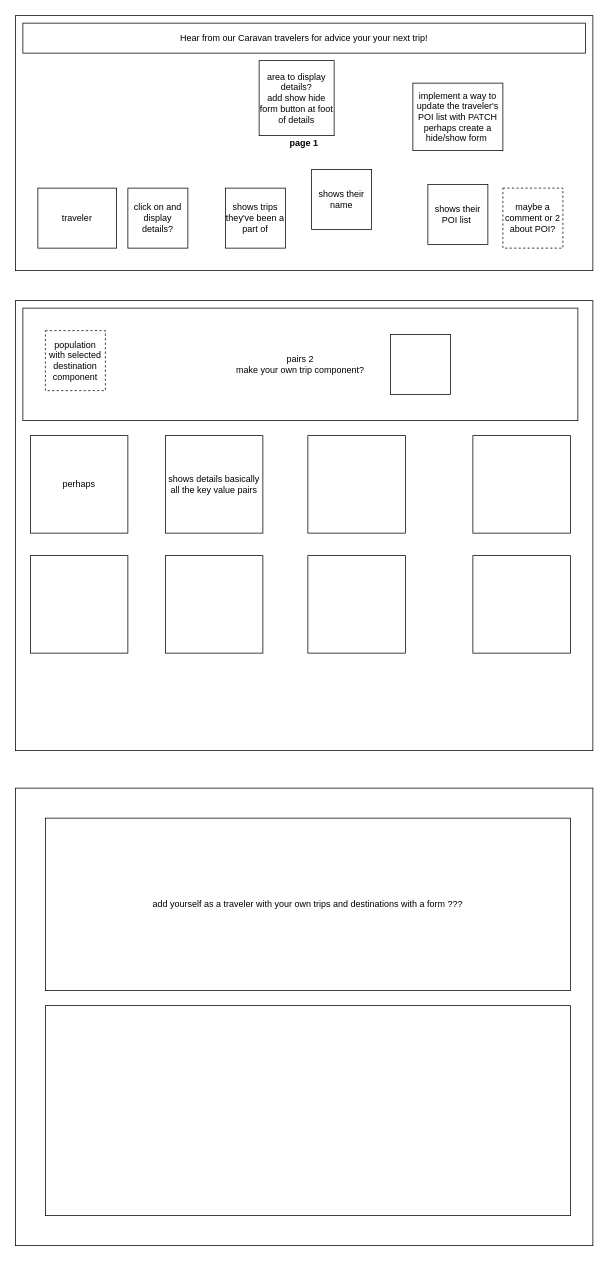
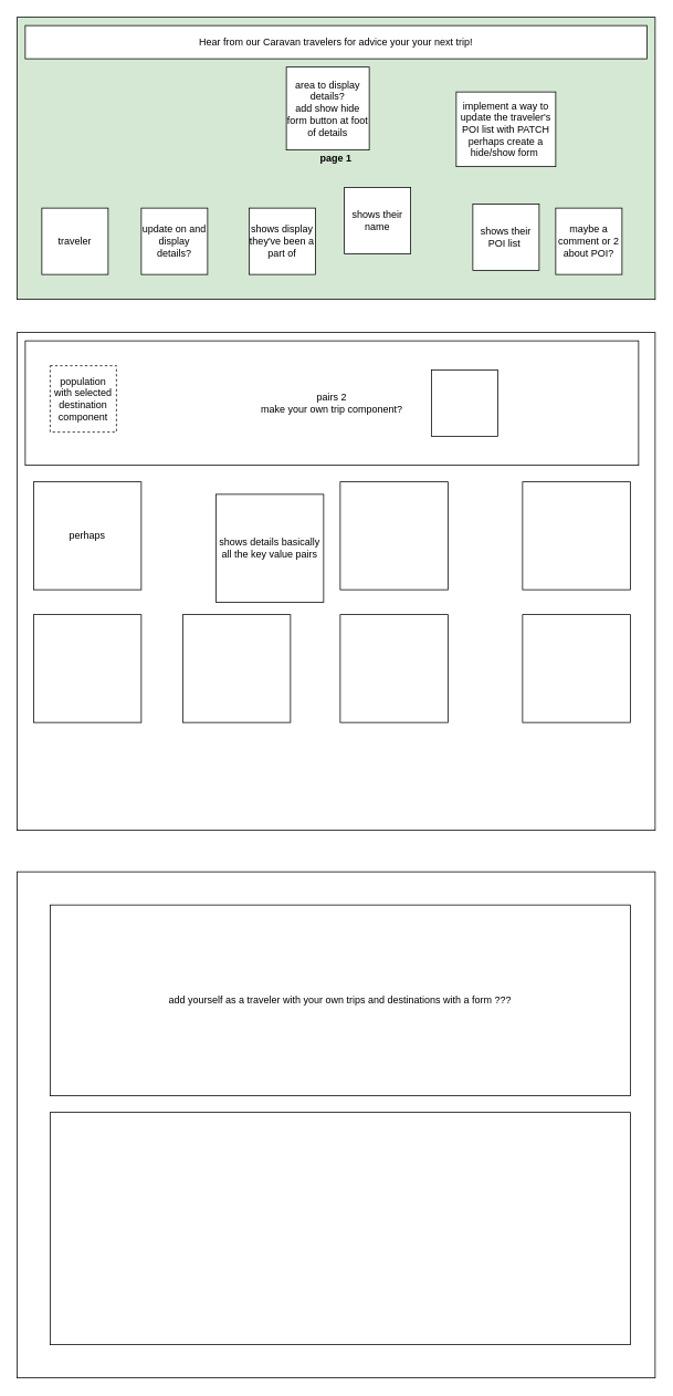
- <mxCell id="2" value="page 1" style="rounded=0;whiteSpace=wrap;html=1;fontStyle=1" vertex="1" parent="1"><mxGeometry x="20" y="20" width="770" height="340" as="geometry" /></mxCell>
+ <mxCell id="2" value="page 1" style="rounded=0;whiteSpace=wrap;html=1;fontStyle=1;fillColor=#d5e8d4;" vertex="1" parent="1"><mxGeometry x="20" y="20" width="770" height="340" as="geometry" /></mxCell>
- <mxCell id="4" value="traveler" style="whiteSpace=wrap;html=1;aspect=fixed;" vertex="1" parent="1"><mxGeometry x="50" y="250" width="105" height="80" as="geometry" /></mxCell>
+ <mxCell id="4" value="traveler" style="whiteSpace=wrap;html=1;aspect=fixed;" vertex="1" parent="1"><mxGeometry x="50" y="250" width="80" height="80" as="geometry" /></mxCell>
- <mxCell id="5" value="click on and display details?" style="whiteSpace=wrap;html=1;aspect=fixed;" vertex="1" parent="1"><mxGeometry x="170" y="250" width="80" height="80" as="geometry" /></mxCell>
+ <mxCell id="5" value="update on and display details?" style="whiteSpace=wrap;html=1;aspect=fixed;" vertex="1" parent="1"><mxGeometry x="170" y="250" width="80" height="80" as="geometry" /></mxCell>
- <mxCell id="9" value="shows trips they've been a part of" style="whiteSpace=wrap;html=1;aspect=fixed;" vertex="1" parent="1"><mxGeometry x="300" y="250" width="80" height="80" as="geometry" /></mxCell>
+ <mxCell id="9" value="shows display they've been a part of" style="whiteSpace=wrap;html=1;aspect=fixed;" vertex="1" parent="1"><mxGeometry x="300" y="250" width="80" height="80" as="geometry" /></mxCell>
- <mxCell id="6" value="maybe a comment or 2 about POI?" style="whiteSpace=wrap;html=1;aspect=fixed;dashed=1;" vertex="1" parent="1"><mxGeometry x="670" y="250" width="80" height="80" as="geometry" /></mxCell>
+ <mxCell id="6" value="maybe a comment or 2 about POI?" style="whiteSpace=wrap;html=1;aspect=fixed;" vertex="1" parent="1"><mxGeometry x="670" y="250" width="80" height="80" as="geometry" /></mxCell>
- <mxCell id="11" value="shows details basically all the key value pairs" style="whiteSpace=wrap;html=1;aspect=fixed;" vertex="1" parent="1"><mxGeometry x="220" y="580" width="130" height="130" as="geometry" /></mxCell>
+ <mxCell id="11" value="shows details basically all the key value pairs" style="whiteSpace=wrap;html=1;aspect=fixed;" vertex="1" parent="1"><mxGeometry x="260" y="595" width="130" height="130" as="geometry" /></mxCell>
